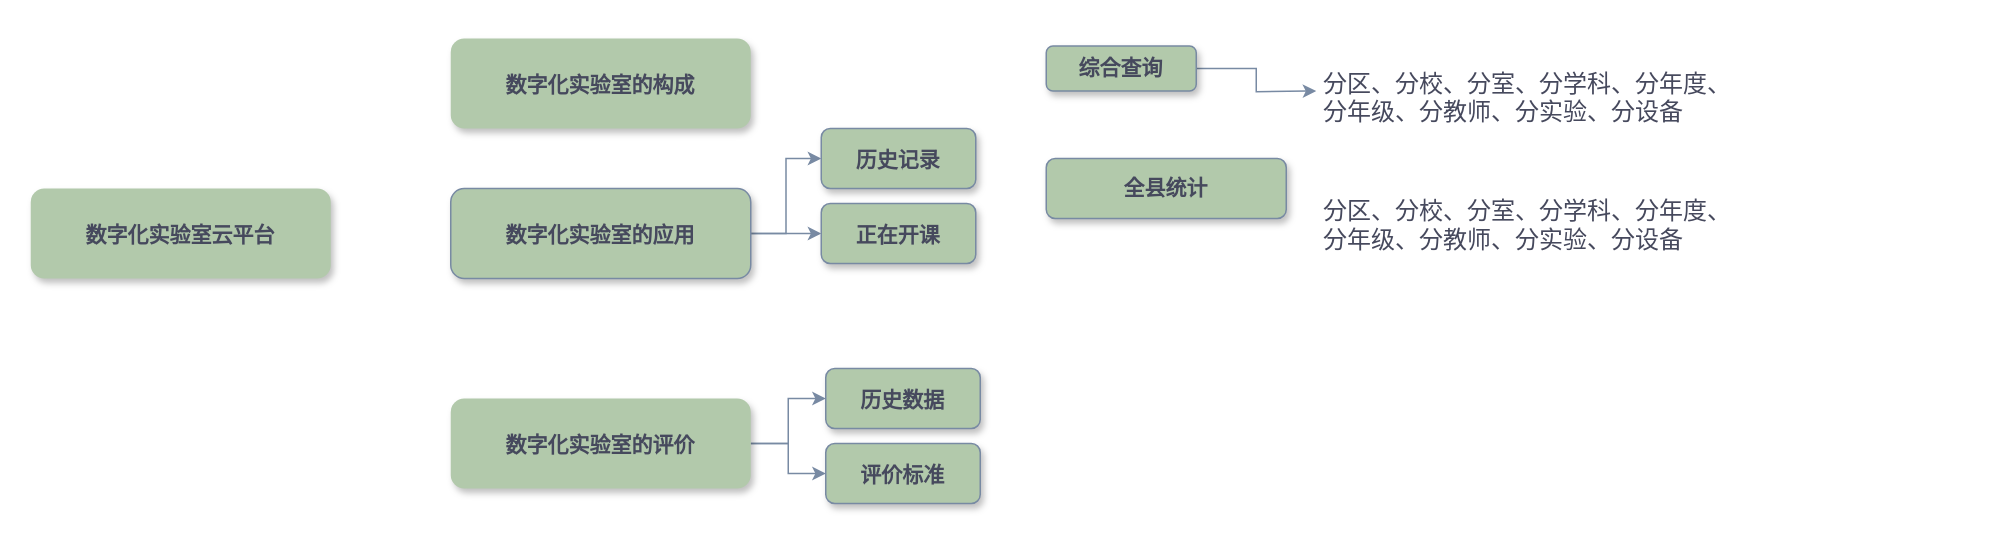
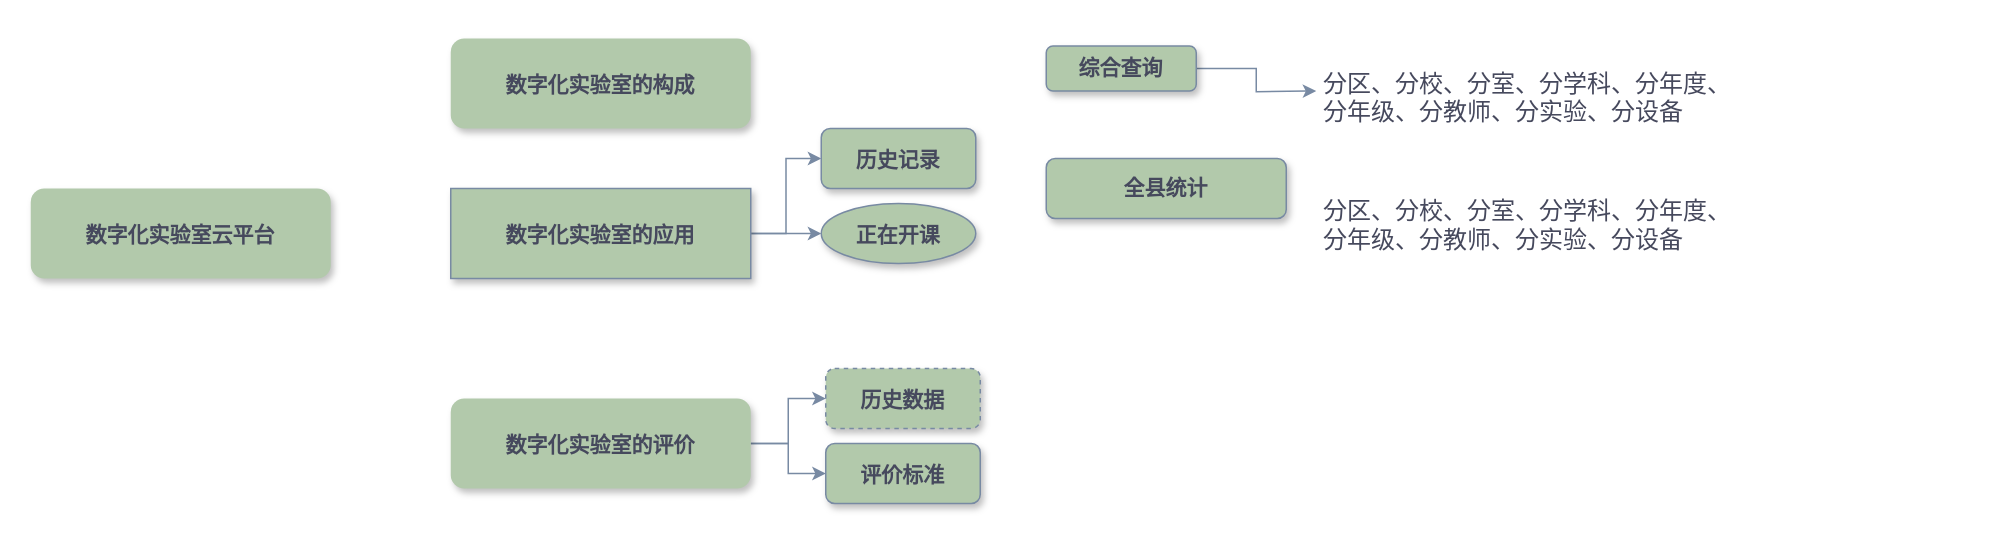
- <mxCell id="6" value="数字化实验室的应用" style="rounded=1;fillColor=#B2C9AB;strokeColor=#788AA3;shadow=1;fontStyle=1;fontSize=14;labelBackgroundColor=none;fontColor=#46495D;" vertex="1" parent="1"><mxGeometry x="300" y="125" width="200" height="60" as="geometry" /></mxCell>
+ <mxCell id="6" value="数字化实验室的应用" style="fillColor=#B2C9AB;strokeColor=#788AA3;shadow=1;fontStyle=1;fontSize=14;labelBackgroundColor=none;fontColor=#46495D;rounded=0;" vertex="1" parent="1"><mxGeometry x="300" y="125" width="200" height="60" as="geometry" /></mxCell>
- <mxCell id="10" value="正在开课" style="rounded=1;fillColor=#B2C9AB;strokeColor=#788AA3;shadow=1;fontStyle=1;fontSize=14;labelBackgroundColor=none;fontColor=#46495D;" vertex="1" parent="1"><mxGeometry x="547" y="135" width="103" height="40" as="geometry" /></mxCell>
+ <mxCell id="10" value="正在开课" style="ellipse;fillColor=#B2C9AB;strokeColor=#788AA3;shadow=1;fontStyle=1;fontSize=14;labelBackgroundColor=none;fontColor=#46495D;" vertex="1" parent="1"><mxGeometry x="547" y="135" width="103" height="40" as="geometry" /></mxCell>
- <mxCell id="12" value="历史数据" style="rounded=1;fillColor=#B2C9AB;strokeColor=#788AA3;shadow=1;fontStyle=1;fontSize=14;labelBackgroundColor=none;fontColor=#46495D;" vertex="1" parent="1"><mxGeometry x="550" y="245" width="103" height="40" as="geometry" /></mxCell>
+ <mxCell id="12" value="历史数据" style="rounded=1;fillColor=#B2C9AB;strokeColor=#788AA3;shadow=1;fontStyle=1;fontSize=14;labelBackgroundColor=none;fontColor=#46495D;dashed=1;" vertex="1" parent="1"><mxGeometry x="550" y="245" width="103" height="40" as="geometry" /></mxCell>
